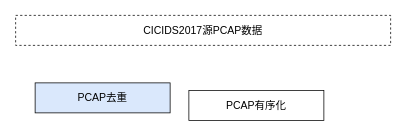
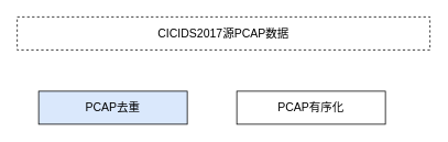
- <mxCell id="4" value="&lt;font style=&quot;font-size: 14px;&quot;&gt;PCAP有序化&lt;/font&gt;" style="rounded=0;whiteSpace=wrap;html=1;" vertex="1" parent="1"><mxGeometry x="251" y="120" width="180" height="40" as="geometry" /></mxCell>
+ <mxCell id="4" value="&lt;font style=&quot;font-size: 14px;&quot;&gt;PCAP有序化&lt;/font&gt;" style="rounded=0;whiteSpace=wrap;html=1;" vertex="1" parent="1"><mxGeometry x="286" y="110" width="180" height="40" as="geometry" /></mxCell>
